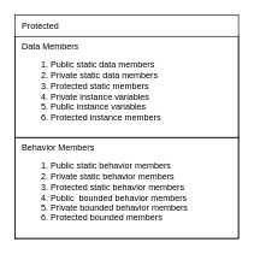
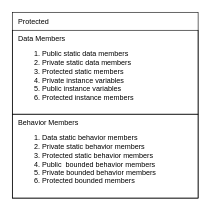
- <mxCell id="4" value="&lt;div&gt;Behavior Members&lt;/div&gt;&lt;ol&gt;&lt;li&gt;Public static behavior members&lt;/li&gt;&lt;li&gt;Private static behavior members&lt;/li&gt;&lt;li&gt;Protected static behavior members&lt;/li&gt;&lt;li&gt;Public&amp;nbsp; bounded behavior members&lt;/li&gt;&lt;li&gt;Private bounded behavior members&lt;/li&gt;&lt;li&gt;Protected bounded members&lt;/li&gt;&lt;/ol&gt;" style="rounded=0;whiteSpace=wrap;html=1;align=left;verticalAlign=top;spacingLeft=8;fillColor=none;" vertex="1" parent="1"><mxGeometry x="20" y="190" width="310" height="140" as="geometry" /></mxCell>
+ <mxCell id="4" value="&lt;div&gt;Behavior Members&lt;/div&gt;&lt;ol&gt;&lt;li&gt;Data static behavior members&lt;/li&gt;&lt;li&gt;Private static behavior members&lt;/li&gt;&lt;li&gt;Protected static behavior members&lt;/li&gt;&lt;li&gt;Public&amp;nbsp; bounded behavior members&lt;/li&gt;&lt;li&gt;Private bounded behavior members&lt;/li&gt;&lt;li&gt;Protected bounded members&lt;/li&gt;&lt;/ol&gt;" style="rounded=0;whiteSpace=wrap;html=1;align=left;verticalAlign=top;spacingLeft=8;fillColor=none;" vertex="1" parent="1"><mxGeometry x="20" y="190" width="310" height="140" as="geometry" /></mxCell>
